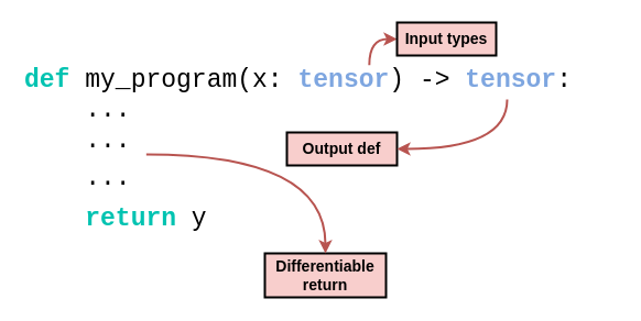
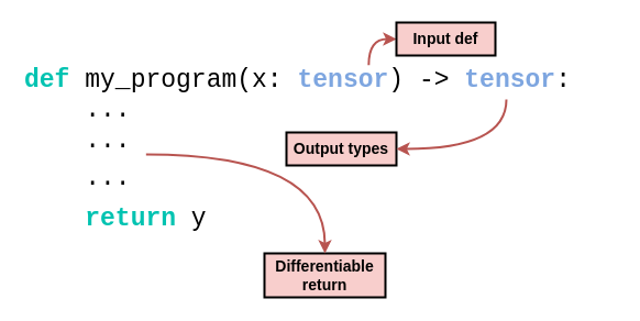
- <mxCell id="5" value="&lt;font style=&quot;font-size: 14px;&quot;&gt;&lt;b style=&quot;font-size: 14px;&quot;&gt;Input types&lt;/b&gt;&lt;/font&gt;" style="text;html=1;align=center;verticalAlign=middle;whiteSpace=wrap;rounded=0;fontSize=14;fillColor=#f8cecc;strokeColor=default;fontColor=#000000;strokeWidth=2;" parent="1" vertex="1"><mxGeometry x="360" y="20" width="90" height="30" as="geometry" /></mxCell>
+ <mxCell id="5" value="&lt;font style=&quot;font-size: 14px;&quot;&gt;&lt;b style=&quot;font-size: 14px;&quot;&gt;Input def&lt;/b&gt;&lt;/font&gt;" style="text;html=1;align=center;verticalAlign=middle;whiteSpace=wrap;rounded=0;fontSize=14;fillColor=#f8cecc;strokeColor=default;fontColor=#000000;strokeWidth=2;" parent="1" vertex="1"><mxGeometry x="360" y="20" width="90" height="30" as="geometry" /></mxCell>
- <mxCell id="6" value="&lt;font style=&quot;font-size: 14px;&quot;&gt;&lt;b style=&quot;font-size: 14px;&quot;&gt;Output def&lt;/b&gt;&lt;/font&gt;" style="text;html=1;align=center;verticalAlign=middle;whiteSpace=wrap;rounded=0;fontSize=14;fillColor=#f8cecc;strokeColor=default;strokeWidth=2;" parent="1" vertex="1"><mxGeometry x="260" y="120" width="100" height="30" as="geometry" /></mxCell>
+ <mxCell id="6" value="&lt;font style=&quot;font-size: 14px;&quot;&gt;&lt;b style=&quot;font-size: 14px;&quot;&gt;Output types&lt;/b&gt;&lt;/font&gt;" style="text;html=1;align=center;verticalAlign=middle;whiteSpace=wrap;rounded=0;fontSize=14;fillColor=#f8cecc;strokeColor=default;strokeWidth=2;" parent="1" vertex="1"><mxGeometry x="260" y="120" width="100" height="30" as="geometry" /></mxCell>
